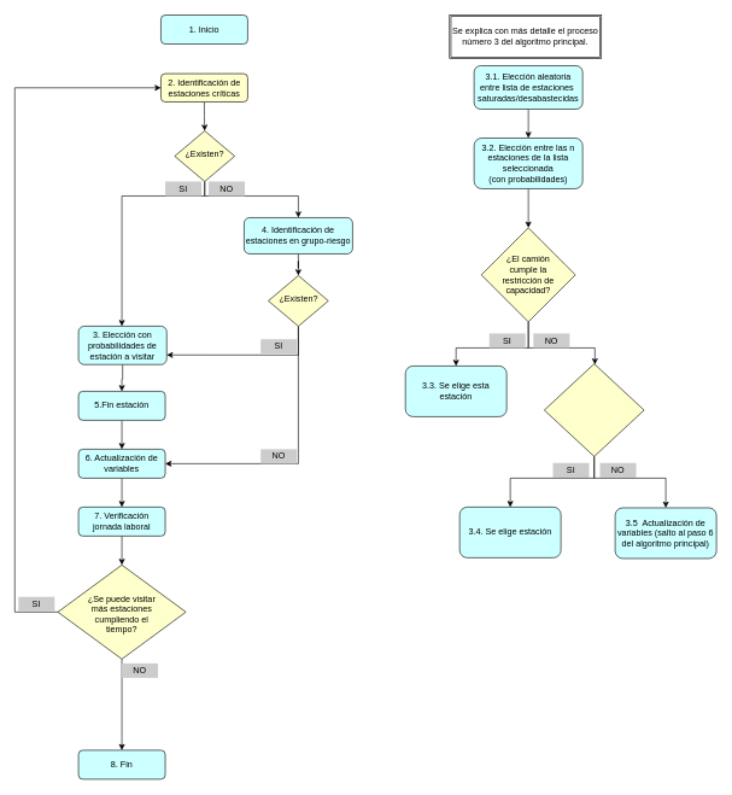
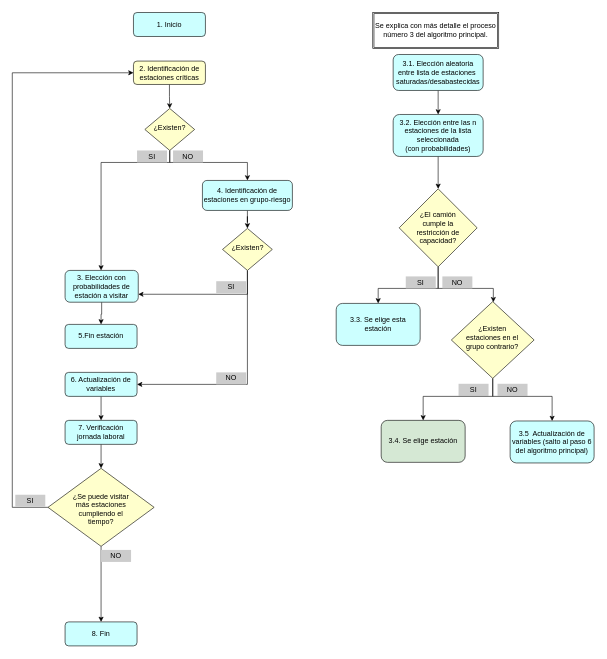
+ <mxCell id="53" value="¿Existen estaciones en el grupo contrario?" style="text;html=1;align=center;verticalAlign=middle;whiteSpace=wrap;rounded=0;" vertex="1" parent="1"><mxGeometry x="768" y="541.25" width="105" height="40.75" as="geometry" /></mxCell>
- <mxCell id="10" value="" style="edgeStyle=orthogonalEdgeStyle;rounded=0;orthogonalLoop=1;jettySize=auto;html=1;" parent="1" source="11" target="13" edge="1"><mxGeometry relative="1" as="geometry" /></mxCell>
- <mxCell id="45" value="3.4. Se elige estación" style="rounded=1;whiteSpace=wrap;html=1;fontSize=12;glass=0;strokeWidth=1;shadow=0;fillColor=#CCFFFF;" parent="1" vertex="1"><mxGeometry x="635" y="700" width="140" height="70" as="geometry" /></mxCell>
+ <mxCell id="45" value="3.4. Se elige estación" style="rounded=1;whiteSpace=wrap;html=1;fontSize=12;glass=0;strokeWidth=1;shadow=0;fillColor=#d5e8d4;" parent="1" vertex="1"><mxGeometry x="635" y="700" width="140" height="70" as="geometry" /></mxCell>
